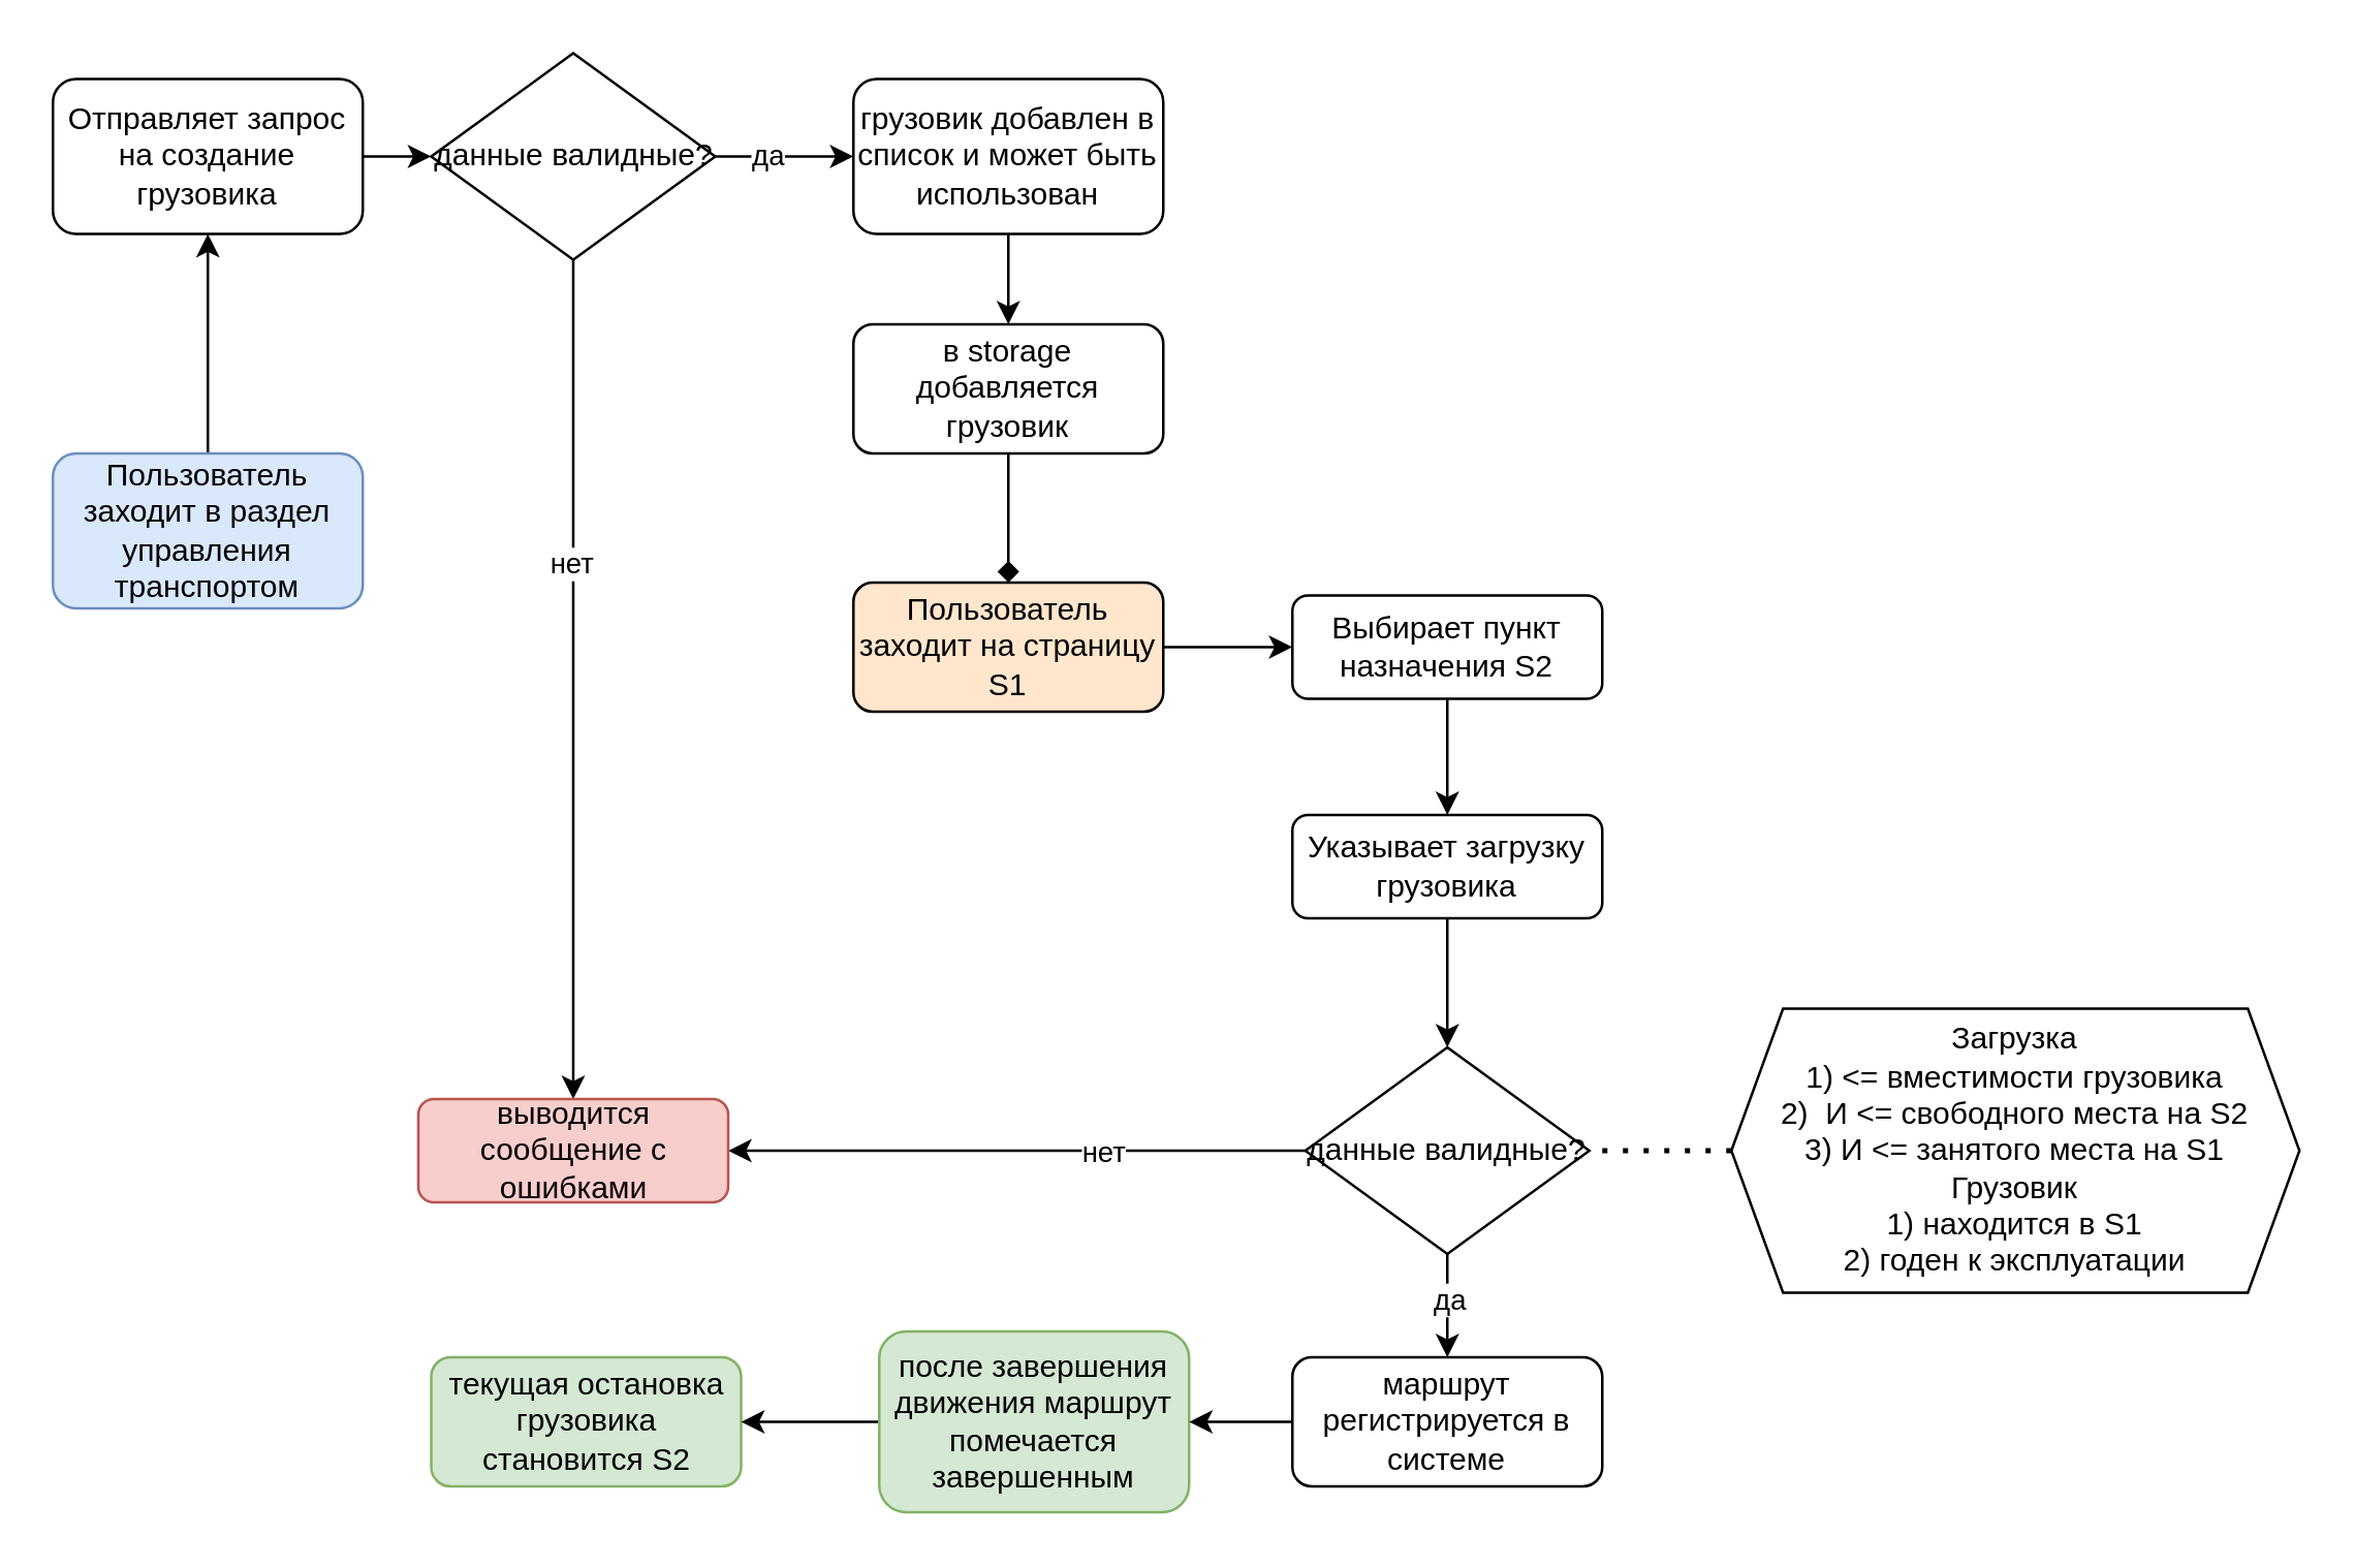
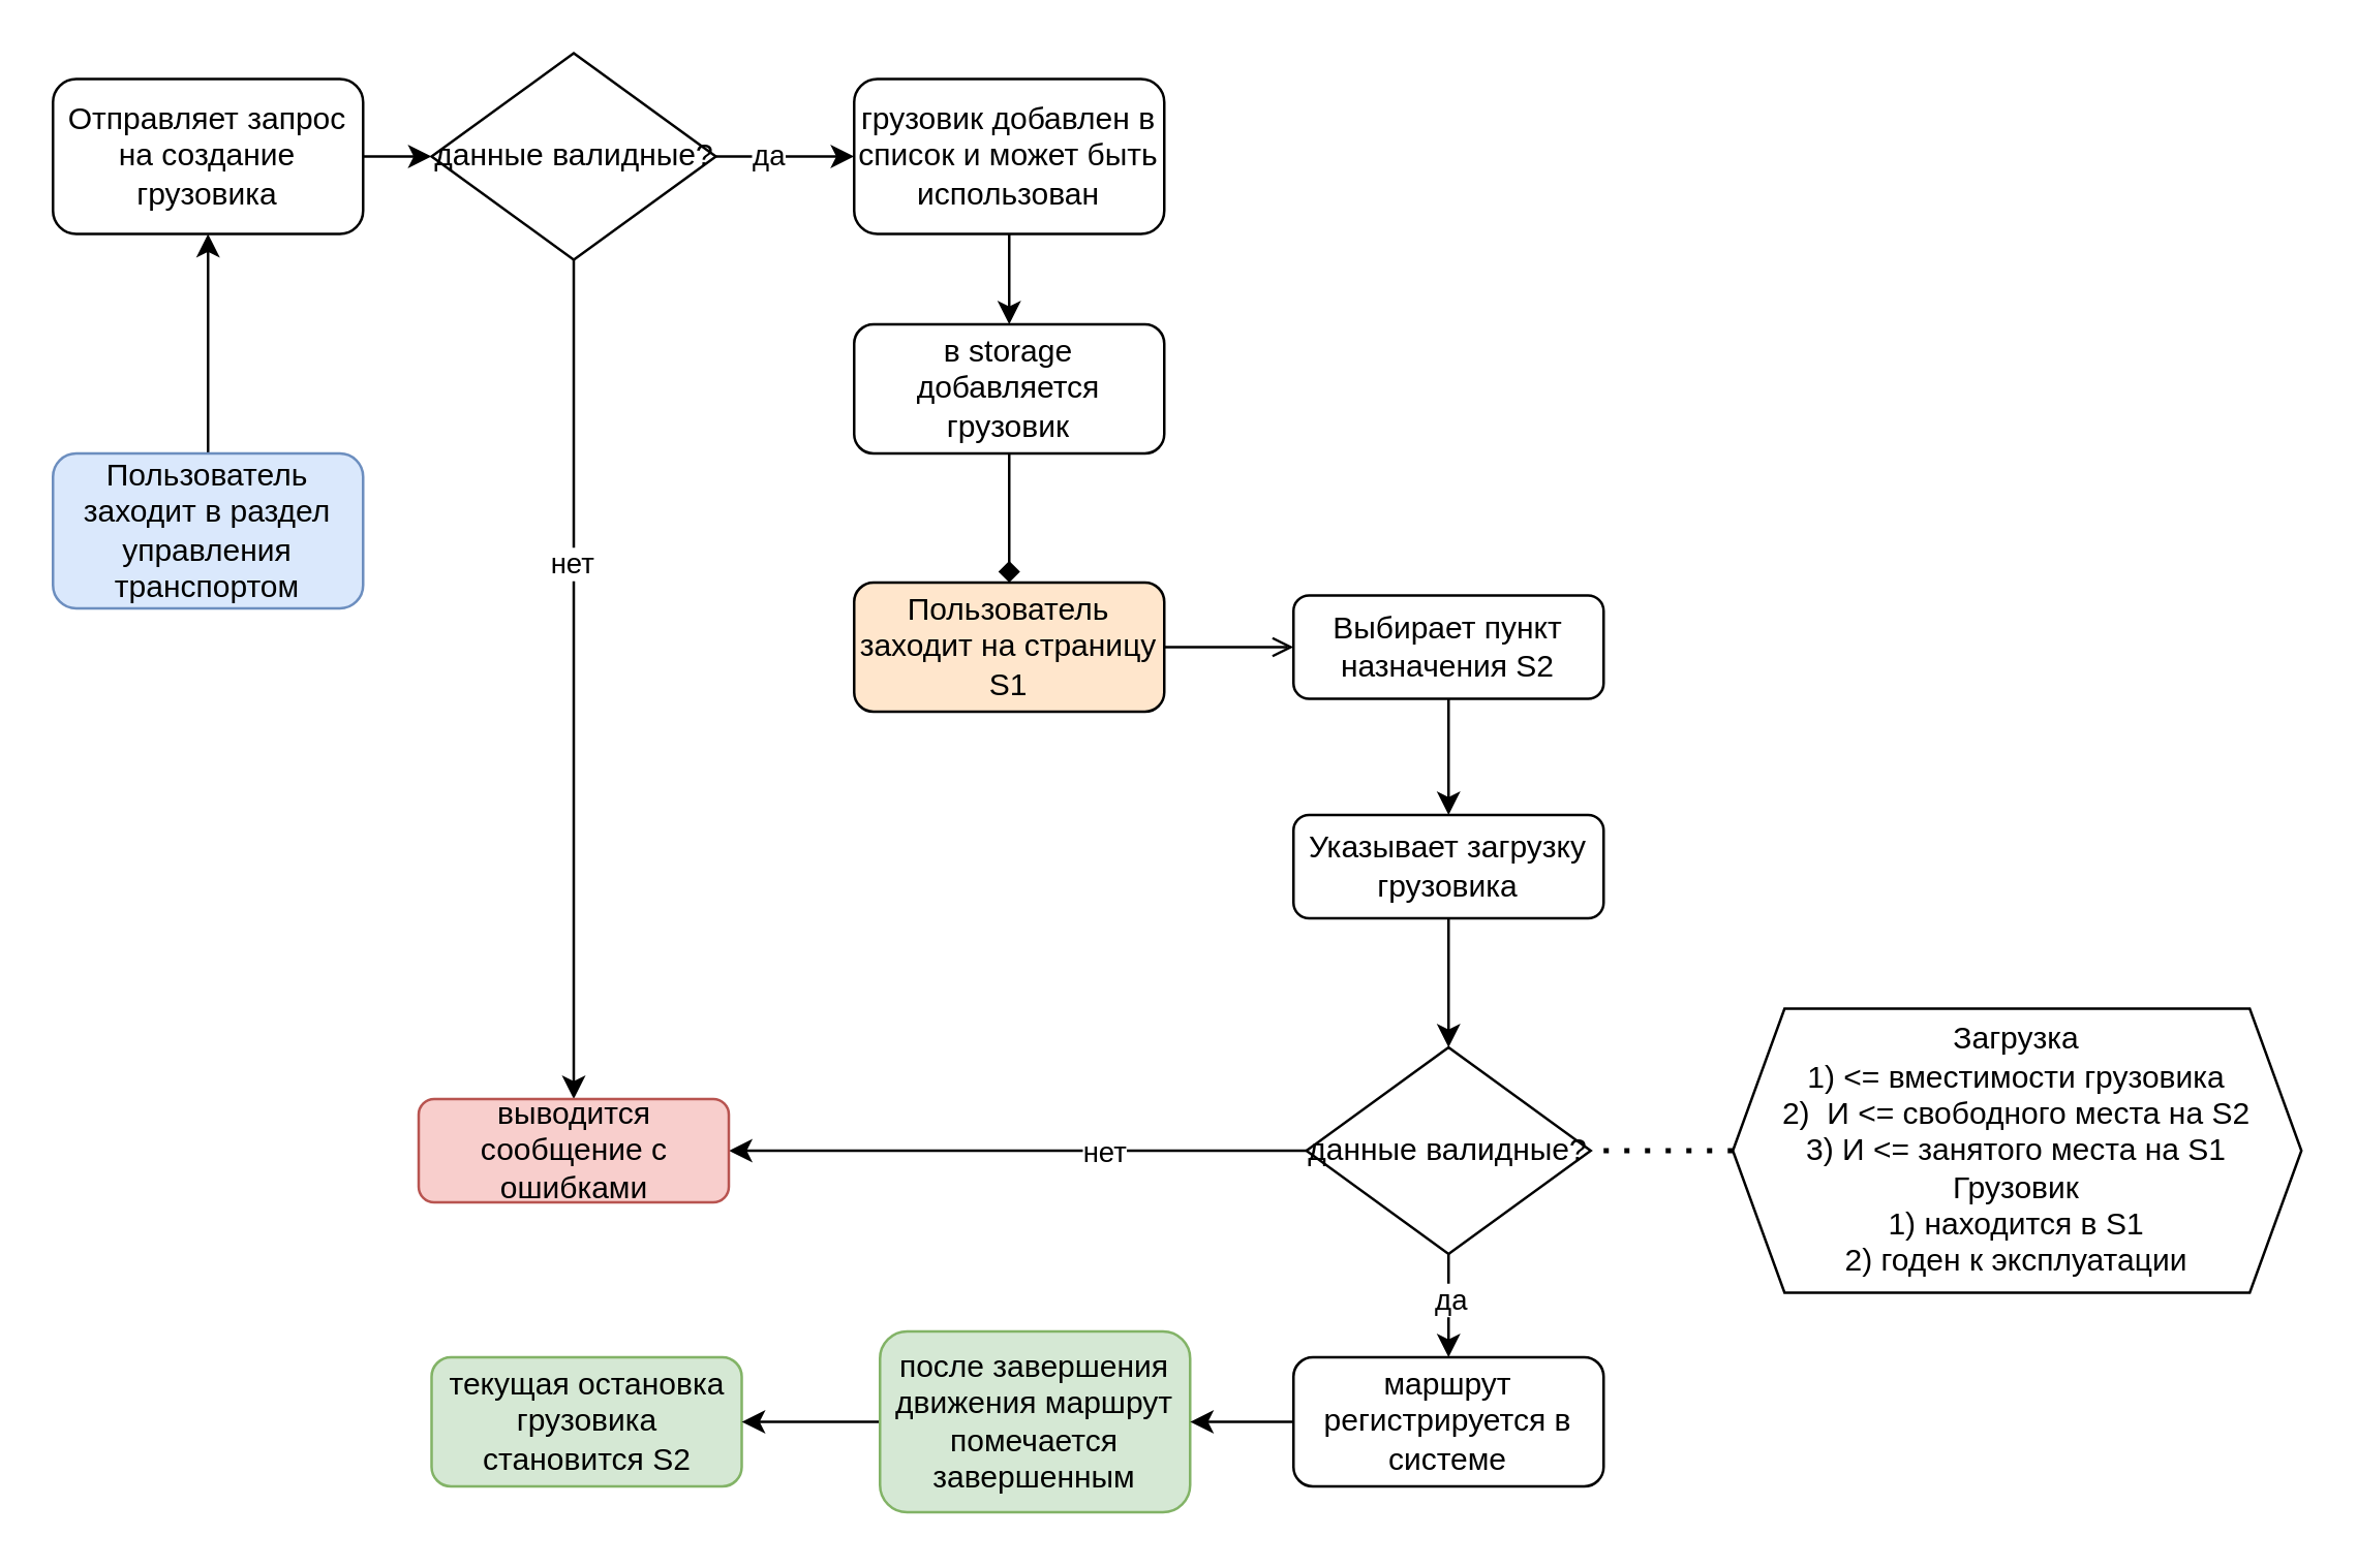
- <mxCell id="24" value="" style="edgeStyle=orthogonalEdgeStyle;rounded=0;orthogonalLoop=1;jettySize=auto;html=1;" edge="1" parent="1" source="25" target="23"><mxGeometry relative="1" as="geometry" /></mxCell>
+ <mxCell id="24" value="" style="edgeStyle=orthogonalEdgeStyle;rounded=0;orthogonalLoop=1;jettySize=auto;html=1;endArrow=open;" edge="1" parent="1" source="25" target="23"><mxGeometry relative="1" as="geometry" /></mxCell>
